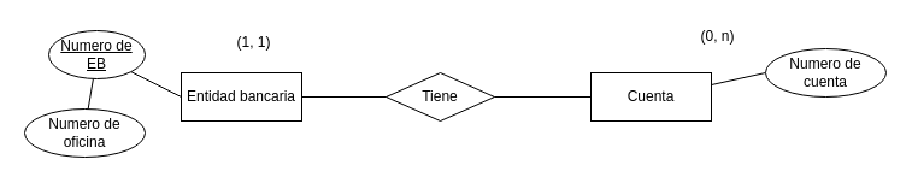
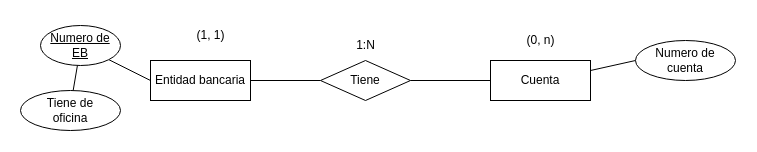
- <mxCell id="7" value="(0, n)" style="text;html=1;align=center;verticalAlign=middle;resizable=0;points=[];autosize=1;strokeColor=none;fillColor=none;" parent="1" vertex="1"><mxGeometry x="570" y="15" width="50" height="30" as="geometry" /></mxCell>
+ <mxCell id="7" value="(0, n)" style="text;html=1;align=center;verticalAlign=middle;resizable=0;points=[];autosize=1;strokeColor=none;fillColor=none;" parent="1" vertex="1"><mxGeometry x="515" y="25" width="50" height="30" as="geometry" /></mxCell>
+ <mxCell id="9" value="1:N" style="text;html=1;align=center;verticalAlign=middle;resizable=0;points=[];autosize=1;strokeColor=none;fillColor=none;" parent="1" vertex="1"><mxGeometry x="345" y="30" width="40" height="30" as="geometry" /></mxCell>
- <mxCell id="14" value="Numero de&lt;br&gt;oficina" style="ellipse;whiteSpace=wrap;html=1;align=center;" vertex="1" parent="1"><mxGeometry x="20" y="90" width="100" height="40" as="geometry" /></mxCell>
+ <mxCell id="14" value="Tiene de&lt;br&gt;oficina" style="ellipse;whiteSpace=wrap;html=1;align=center;" vertex="1" parent="1"><mxGeometry x="20" y="90" width="100" height="40" as="geometry" /></mxCell>
